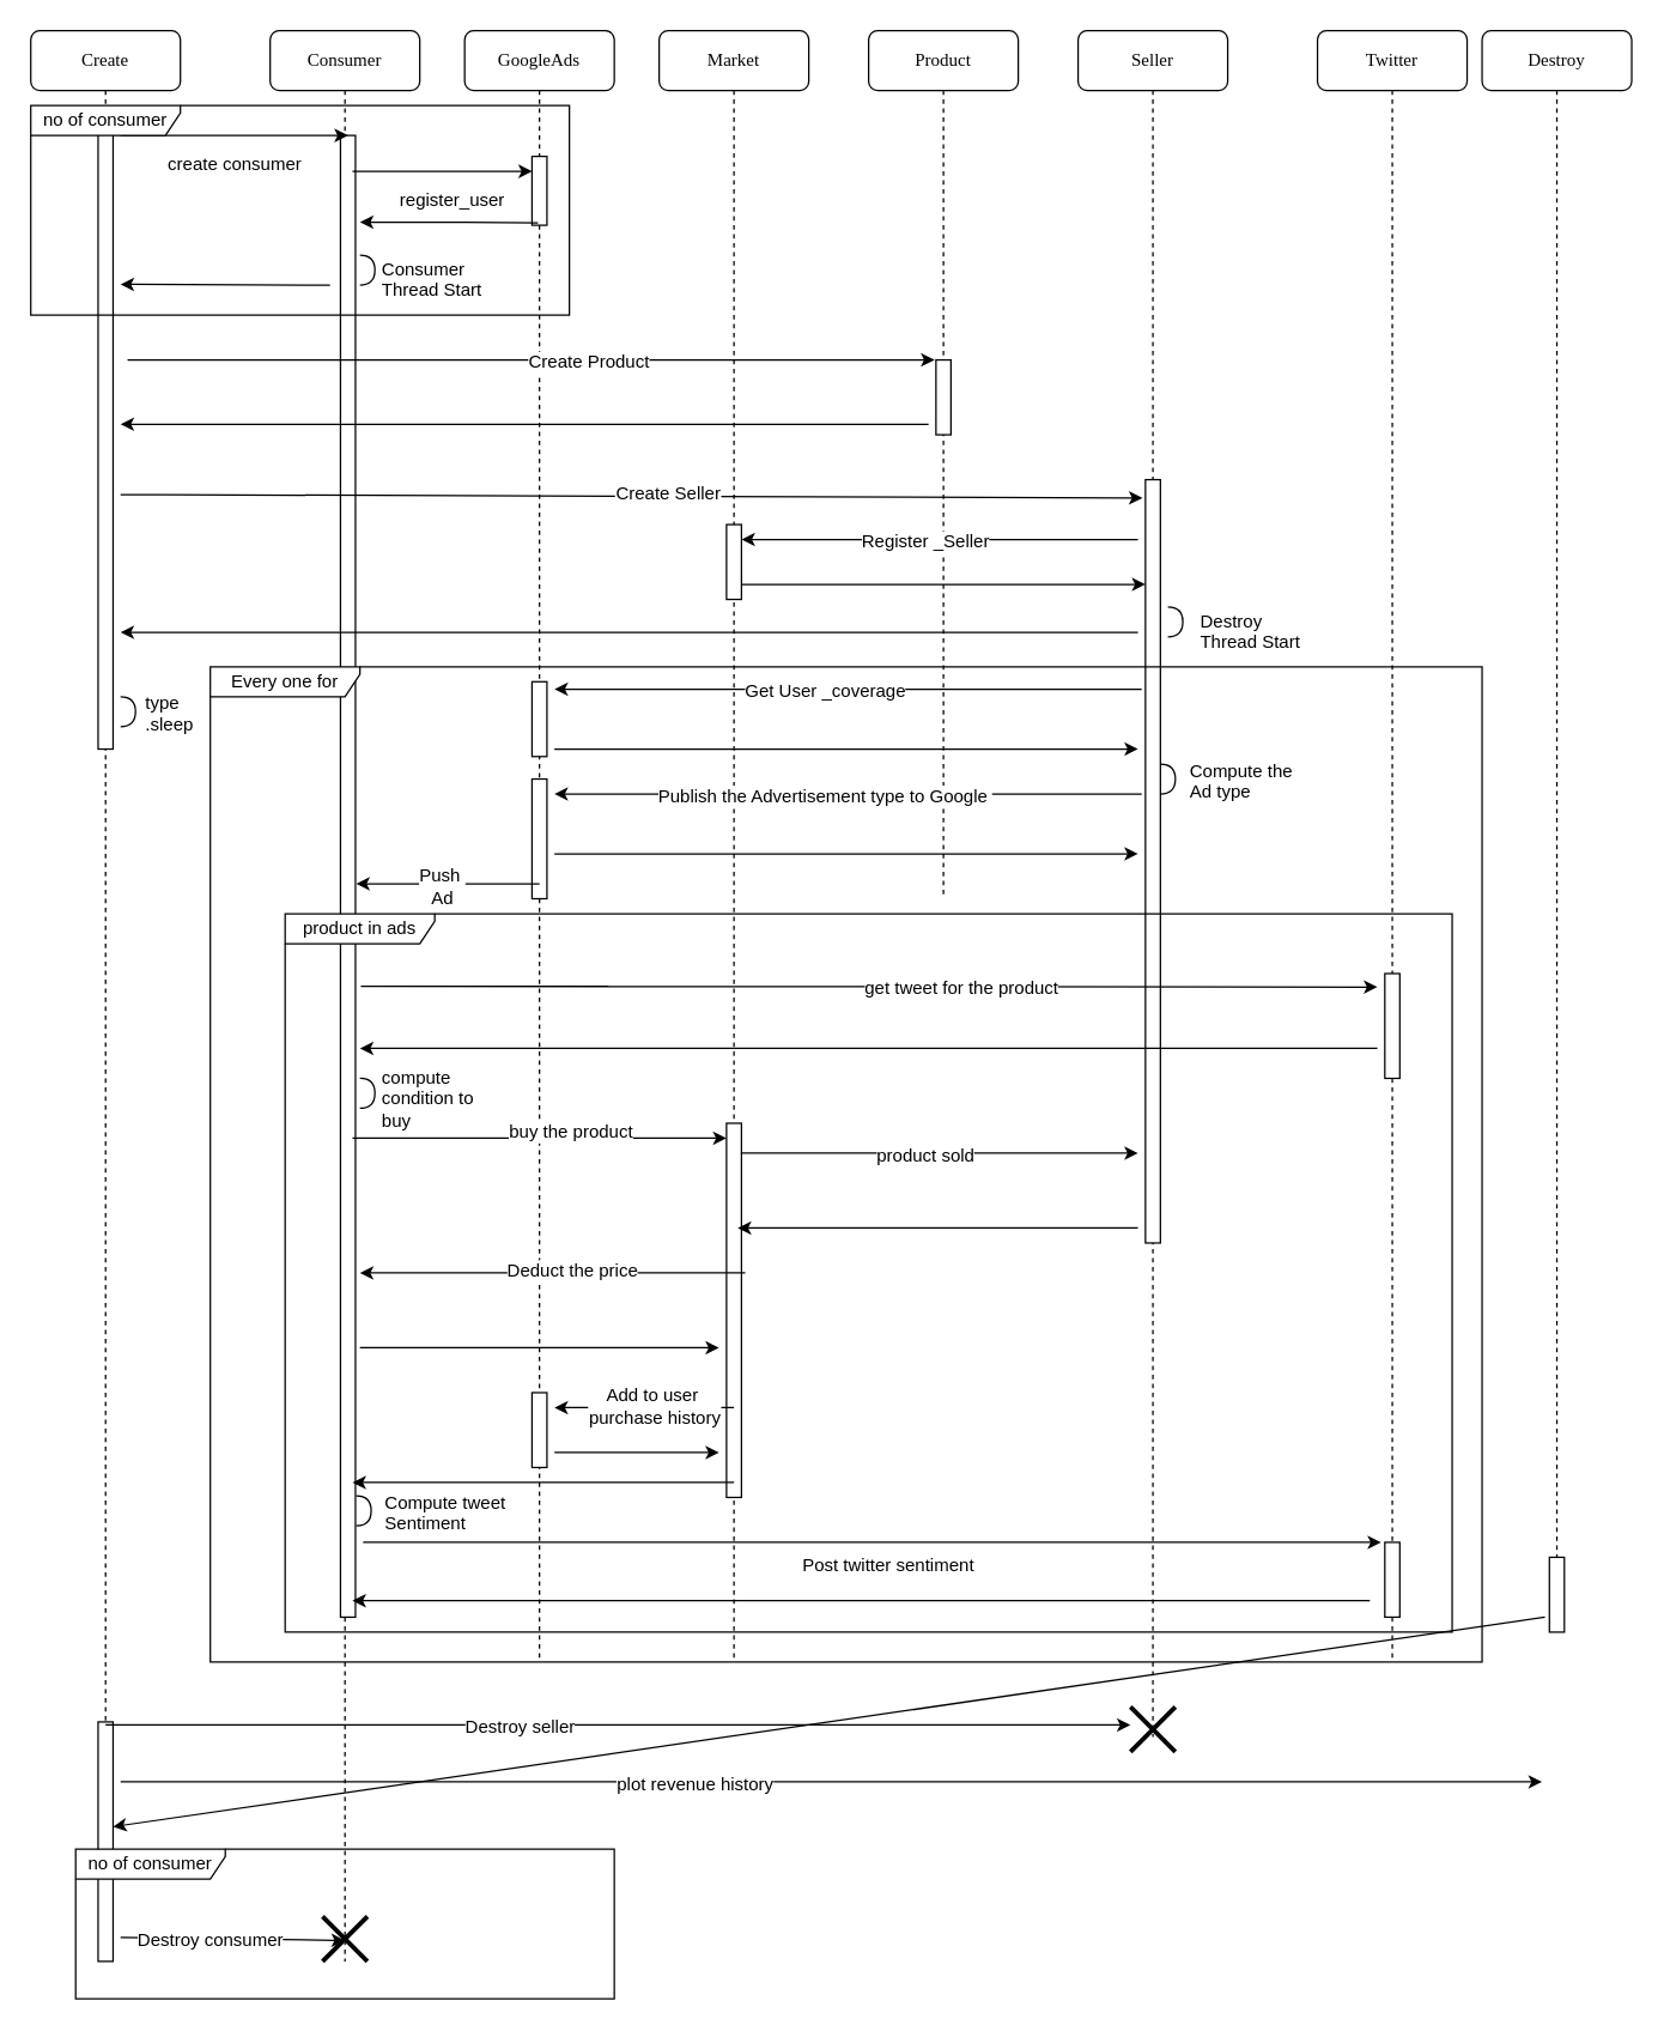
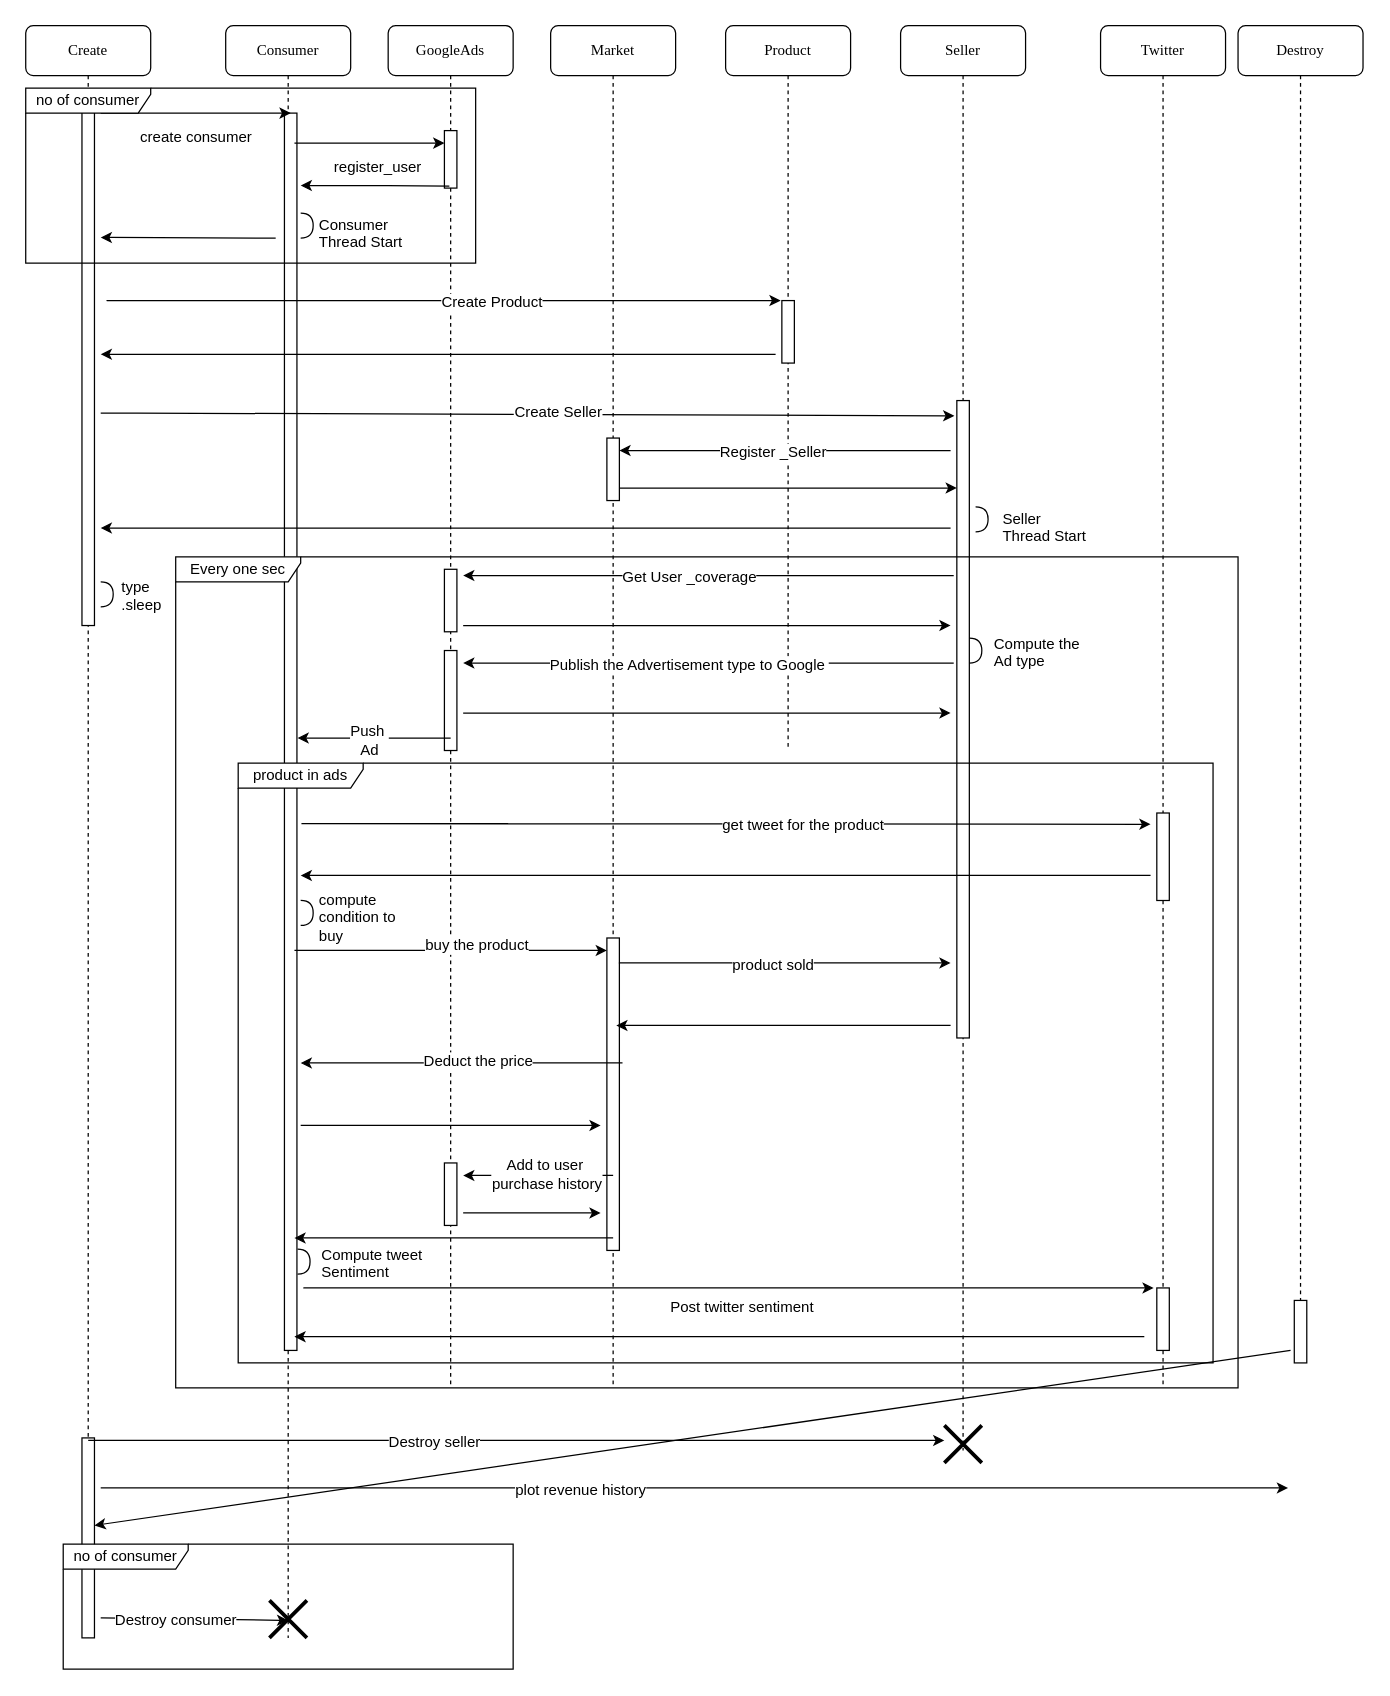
- <mxCell id="34" value="Destroy &lt;br&gt;Thread Start" style="text;html=1;resizable=0;points=[];autosize=1;align=left;verticalAlign=top;spacingTop=-4;direction=south;" parent="1" vertex="1"><mxGeometry x="800" y="405" width="30" height="80" as="geometry" /></mxCell>
+ <mxCell id="34" value="Seller &lt;br&gt;Thread Start" style="text;html=1;resizable=0;points=[];autosize=1;align=left;verticalAlign=top;spacingTop=-4;direction=south;" parent="1" vertex="1"><mxGeometry x="800" y="405" width="30" height="80" as="geometry" /></mxCell>
- <mxCell id="77" value="Every one for" style="shape=umlFrame;whiteSpace=wrap;html=1;width=100;height=20;" vertex="1" parent="1"><mxGeometry x="140" y="445" width="850" height="665" as="geometry" /></mxCell>
+ <mxCell id="77" value="Every one sec" style="shape=umlFrame;whiteSpace=wrap;html=1;width=100;height=20;" vertex="1" parent="1"><mxGeometry x="140" y="445" width="850" height="665" as="geometry" /></mxCell>
